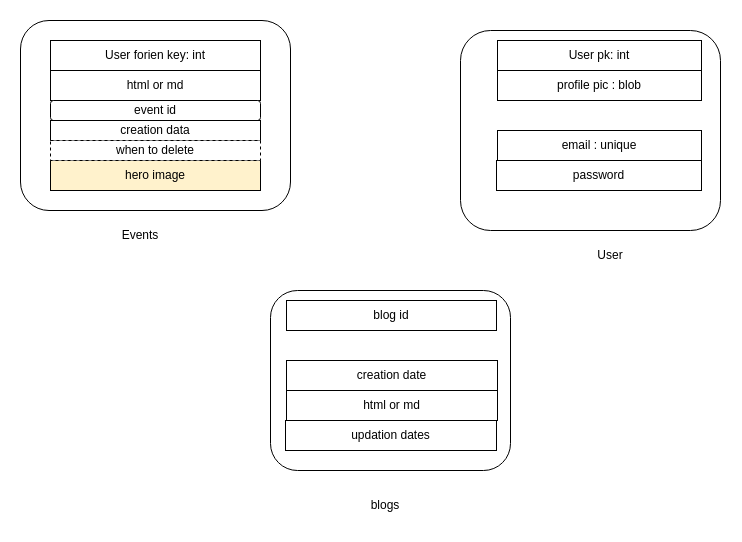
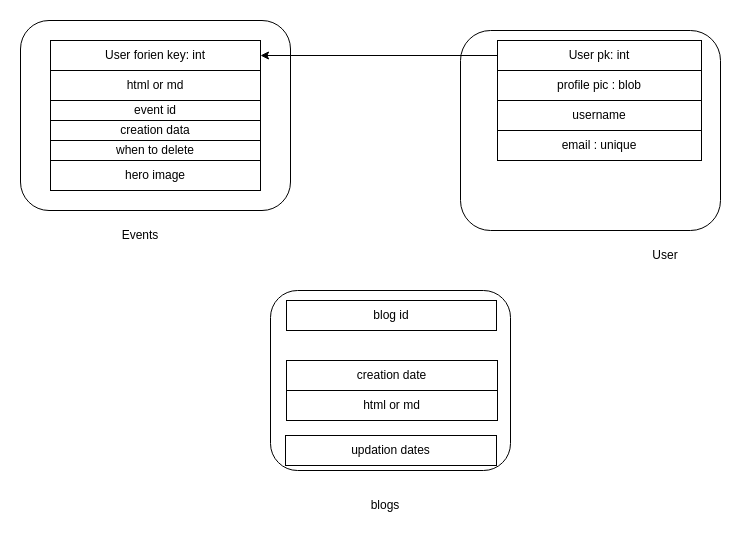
+ <mxCell id="23" value="" style="endArrow=classic;html=1;rounded=0;exitX=0;exitY=0.5;exitDx=0;exitDy=0;entryX=1;entryY=0.5;entryDx=0;entryDy=0;" edge="1" parent="1" source="12" target="3"><mxGeometry width="50" height="50" relative="1" as="geometry"><mxPoint x="260" y="60" as="sourcePoint" /><mxPoint x="360" y="20" as="targetPoint" /></mxGeometry></mxCell>
- <mxCell id="5" value="event id" style="whiteSpace=wrap;html=1;rounded=1;" parent="1" vertex="1"><mxGeometry x="50" y="100" width="210" height="20" as="geometry" /></mxCell>
+ <mxCell id="5" value="event id" style="rounded=0;whiteSpace=wrap;html=1;" parent="1" vertex="1"><mxGeometry x="50" y="100" width="210" height="20" as="geometry" /></mxCell>
+ <mxCell id="14" value="username" style="rounded=0;whiteSpace=wrap;html=1;" vertex="1" parent="1"><mxGeometry x="497" y="100" width="204" height="30" as="geometry" /></mxCell>
- <mxCell id="8" value="when to delete" style="rounded=0;whiteSpace=wrap;html=1;dashed=1;" vertex="1" parent="1"><mxGeometry x="50" y="140" width="210" height="20" as="geometry" /></mxCell>
+ <mxCell id="8" value="when to delete" style="rounded=0;whiteSpace=wrap;html=1;" vertex="1" parent="1"><mxGeometry x="50" y="140" width="210" height="20" as="geometry" /></mxCell>
- <mxCell id="6" value="hero image" style="rounded=0;whiteSpace=wrap;html=1;fillColor=#fff2cc;" vertex="1" parent="1"><mxGeometry x="50" y="160" width="210" height="30" as="geometry" /></mxCell>
+ <mxCell id="6" value="hero image" style="rounded=0;whiteSpace=wrap;html=1;" vertex="1" parent="1"><mxGeometry x="50" y="160" width="210" height="30" as="geometry" /></mxCell>
- <mxCell id="16" value="password" style="rounded=0;whiteSpace=wrap;html=1;" vertex="1" parent="1"><mxGeometry x="496" y="160" width="205" height="30" as="geometry" /></mxCell>
- <mxCell id="11" value="User" style="text;html=1;align=center;verticalAlign=middle;whiteSpace=wrap;rounded=0;" vertex="1" parent="1"><mxGeometry x="580" y="240" width="60" height="30" as="geometry" /></mxCell>
+ <mxCell id="11" value="User" style="text;html=1;align=center;verticalAlign=middle;whiteSpace=wrap;rounded=0;" vertex="1" parent="1"><mxGeometry x="635" y="240" width="60" height="30" as="geometry" /></mxCell>
- <mxCell id="21" value="updation d&lt;span style=&quot;background-color: initial;&quot;&gt;ates&lt;/span&gt;" style="rounded=0;whiteSpace=wrap;html=1;" vertex="1" parent="1"><mxGeometry x="285" y="420" width="211" height="30" as="geometry" /></mxCell>
+ <mxCell id="21" value="updation d&lt;span style=&quot;background-color: initial;&quot;&gt;ates&lt;/span&gt;" style="rounded=0;whiteSpace=wrap;html=1;" vertex="1" parent="1"><mxGeometry x="285" y="435" width="211" height="30" as="geometry" /></mxCell>
